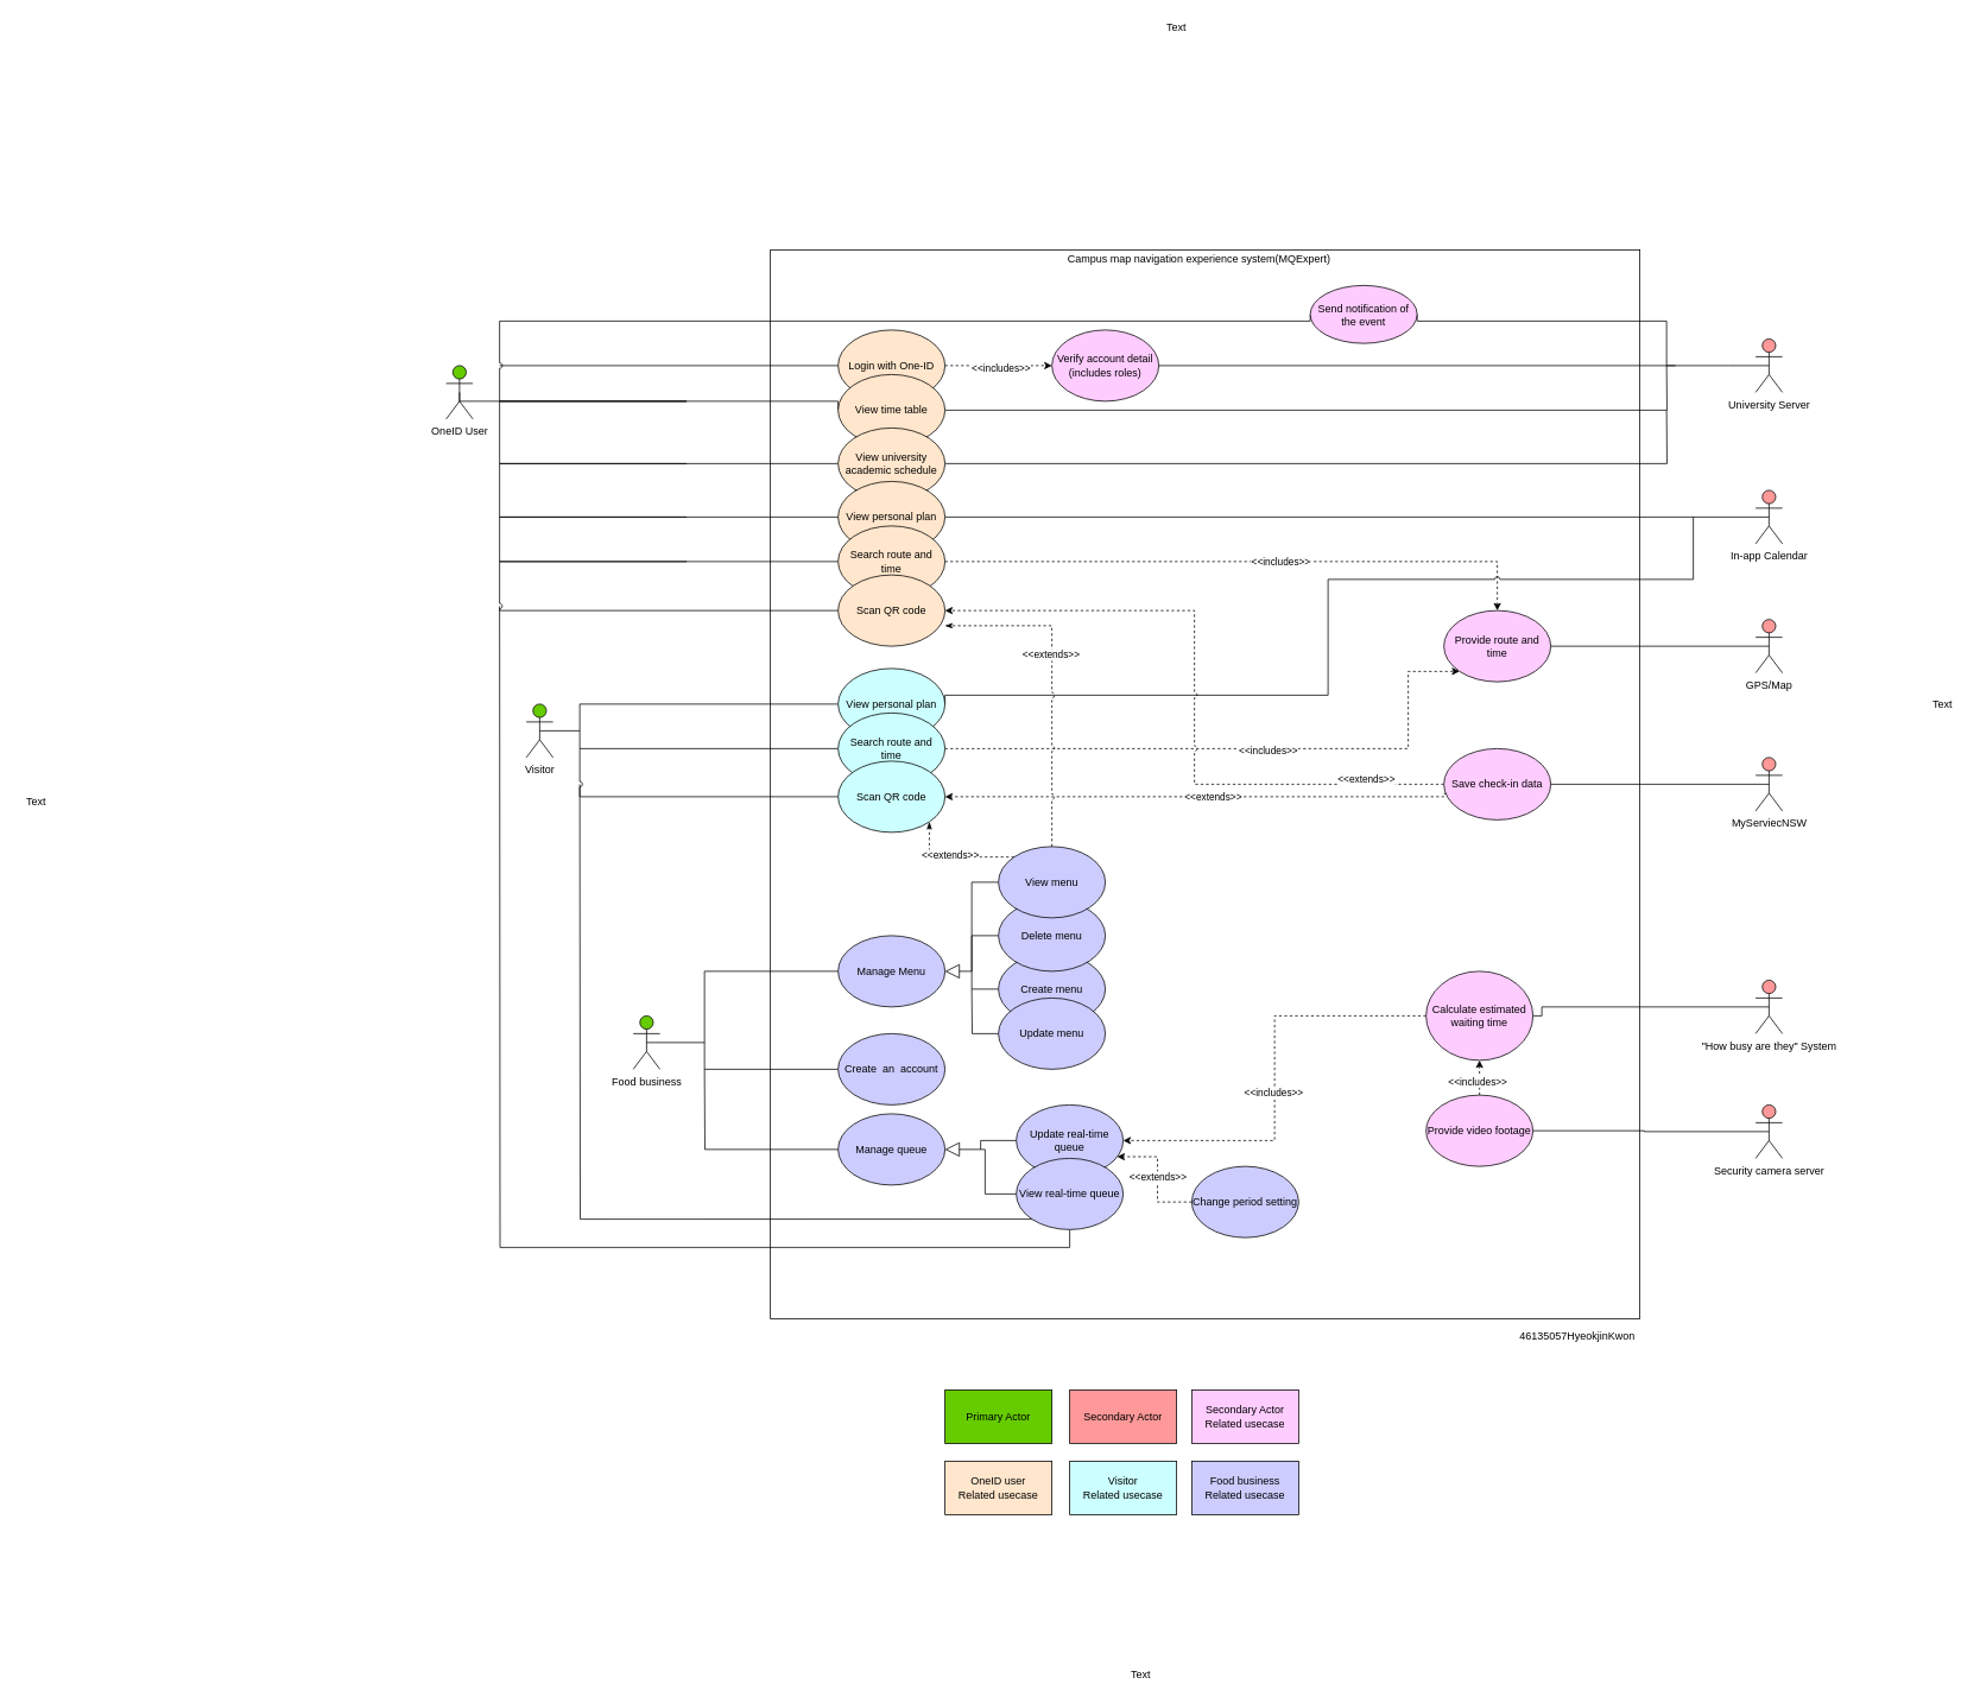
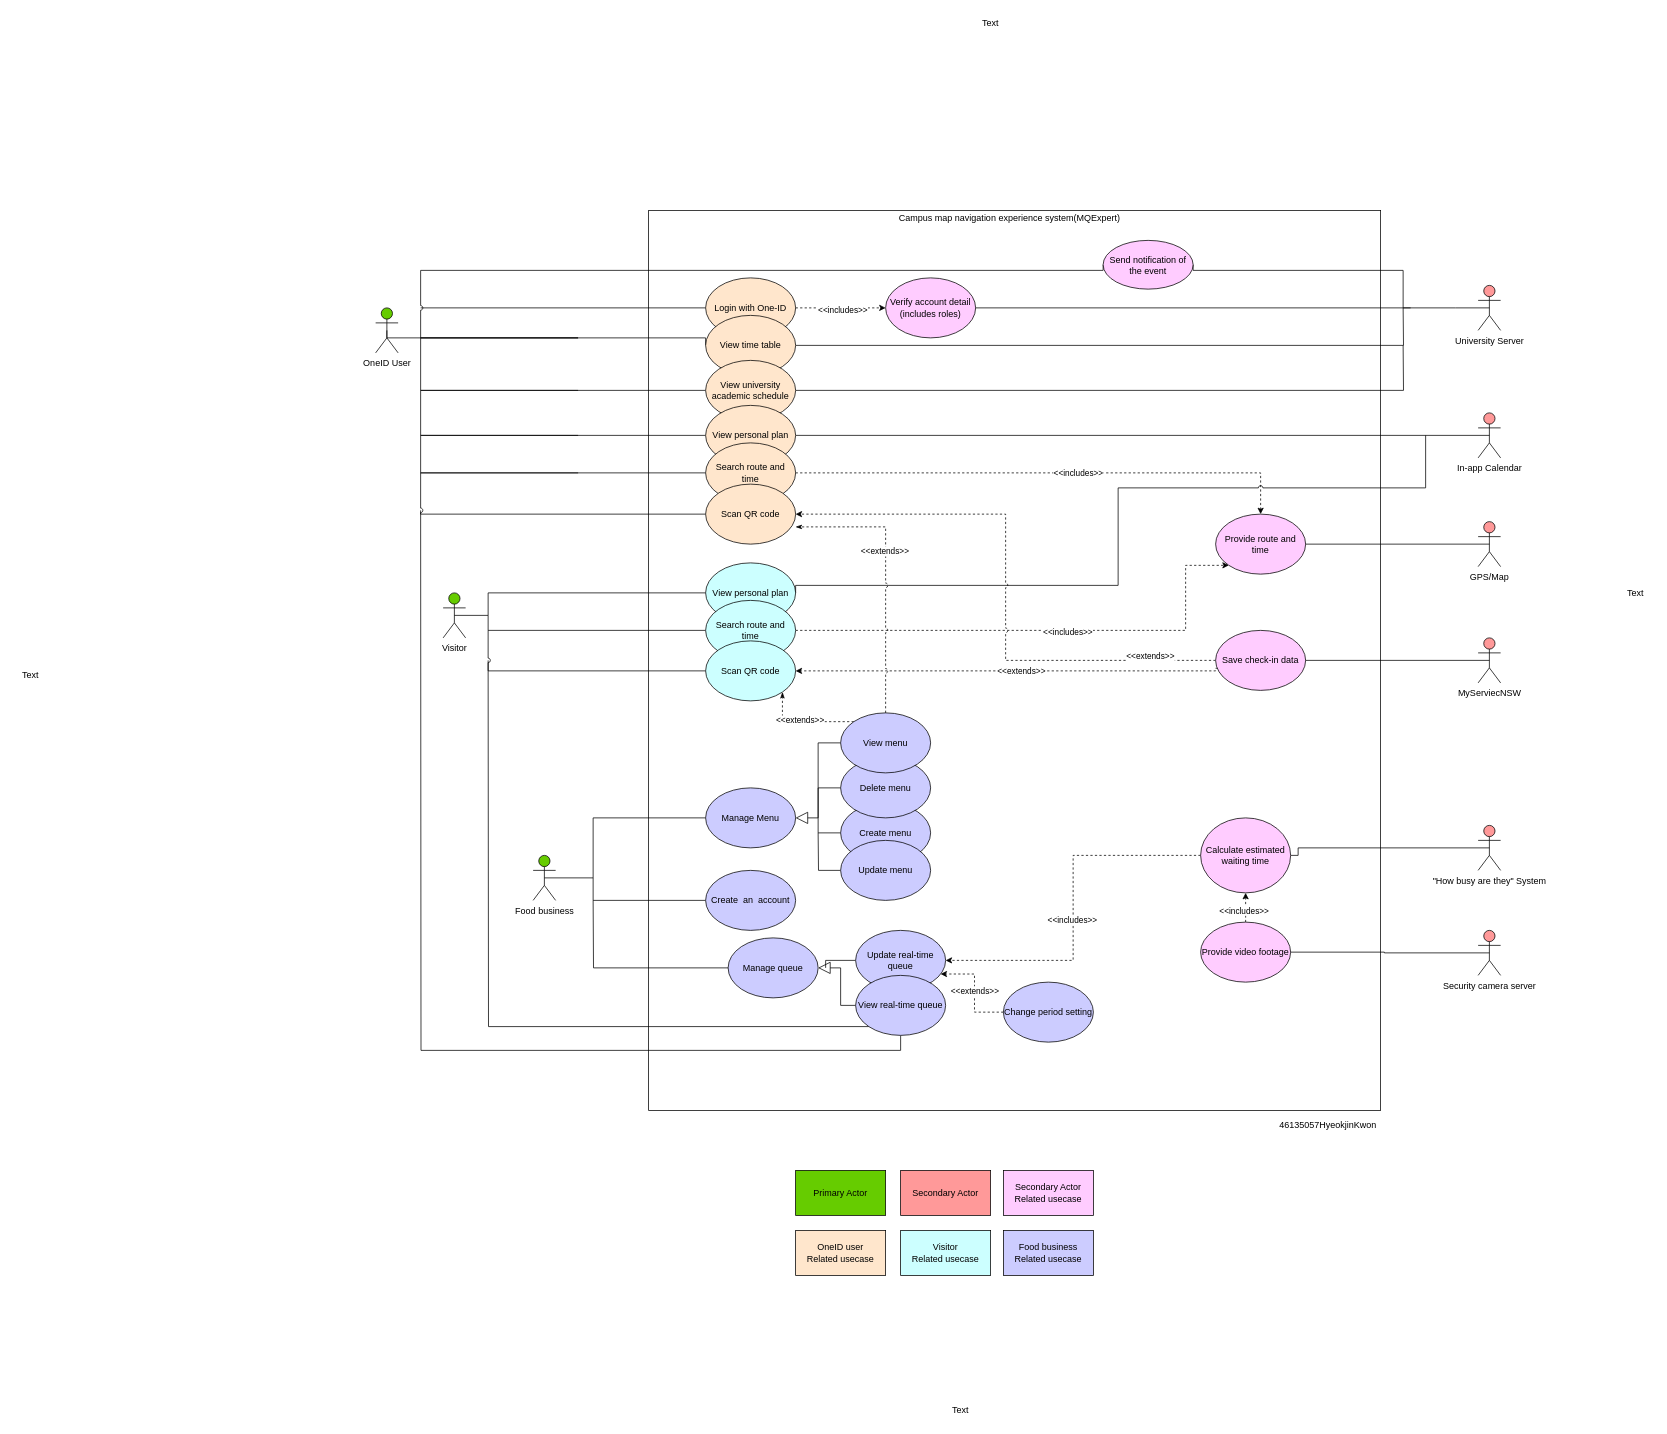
- <mxCell id="67" value="Manage queue" style="ellipse;whiteSpace=wrap;html=1;fillColor=#CCCCFF;" vertex="1" parent="1"><mxGeometry x="940" y="1250" width="120" height="80" as="geometry" /></mxCell>
+ <mxCell id="67" value="Manage queue" style="ellipse;whiteSpace=wrap;html=1;fillColor=#CCCCFF;" vertex="1" parent="1"><mxGeometry x="970" y="1250" width="120" height="80" as="geometry" /></mxCell>
